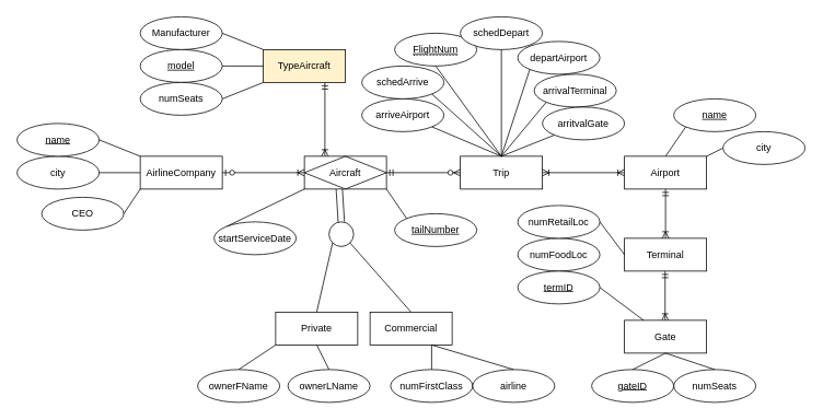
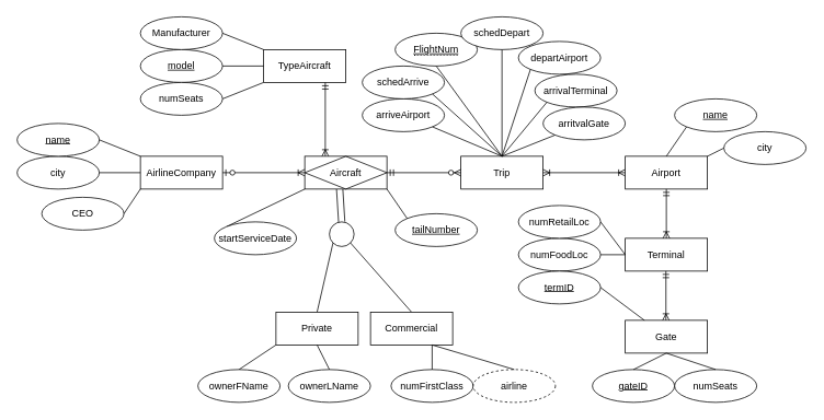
- <mxCell id="5" value="TypeAircraft" style="whiteSpace=wrap;html=1;align=center;fillColor=#fff2cc;" vertex="1" parent="1"><mxGeometry x="320" y="60" width="100" height="40" as="geometry" /></mxCell>
+ <mxCell id="5" value="TypeAircraft" style="whiteSpace=wrap;html=1;align=center;" vertex="1" parent="1"><mxGeometry x="320" y="60" width="100" height="40" as="geometry" /></mxCell>
+ <mxCell id="63" value="" style="endArrow=none;html=1;entryX=0;entryY=0.5;entryDx=0;entryDy=0;exitX=1;exitY=0.5;exitDx=0;exitDy=0;" edge="1" parent="1" source="57" target="55"><mxGeometry width="50" height="50" relative="1" as="geometry"><mxPoint x="630" y="310" as="sourcePoint" /><mxPoint x="680" y="260" as="targetPoint" /></mxGeometry></mxCell>
- <mxCell id="26" value="airline" style="ellipse;whiteSpace=wrap;html=1;align=center;" vertex="1" parent="1"><mxGeometry x="575" y="450" width="100" height="40" as="geometry" /></mxCell>
+ <mxCell id="26" value="airline" style="ellipse;whiteSpace=wrap;html=1;align=center;dashed=1;" vertex="1" parent="1"><mxGeometry x="575" y="450" width="100" height="40" as="geometry" /></mxCell>
